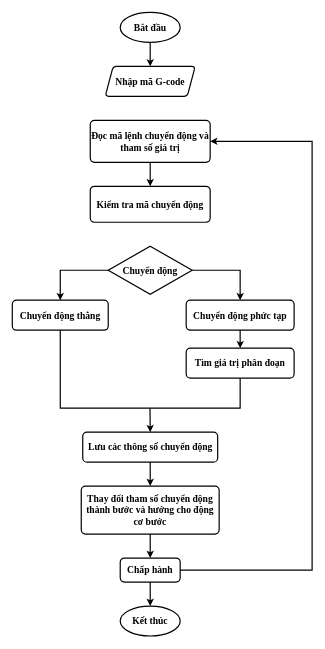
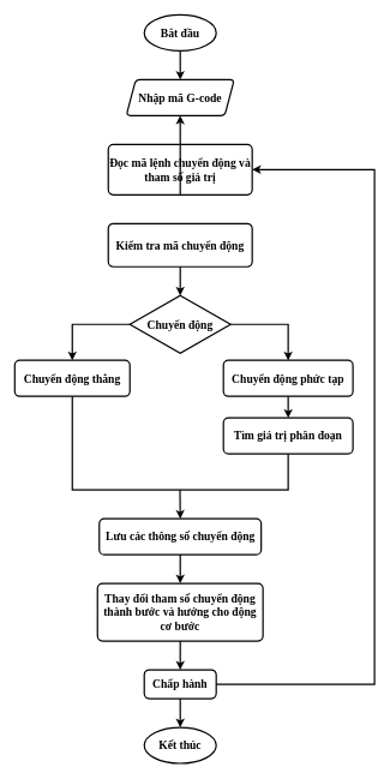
- <mxCell id="20" value="" style="endArrow=classic;html=1;rounded=0;fontFamily=Times New Roman;fontSize=16;exitX=0.5;exitY=1;exitDx=0;exitDy=0;entryX=0.5;entryY=0;entryDx=0;entryDy=0;strokeWidth=2;" parent="1" source="4" target="5" edge="1"><mxGeometry width="50" height="50" relative="1" as="geometry"><mxPoint x="230" y="440" as="sourcePoint" /><mxPoint x="280" y="390" as="targetPoint" /></mxGeometry></mxCell>
+ <mxCell id="20" value="" style="endArrow=classic;html=1;rounded=0;fontFamily=Times New Roman;fontSize=16;exitX=0.5;exitY=1;exitDx=0;exitDy=0;strokeWidth=2;" parent="1" source="4" target="3" edge="1"><mxGeometry width="50" height="50" relative="1" as="geometry"><mxPoint x="230" y="440" as="sourcePoint" /><mxPoint x="280" y="390" as="targetPoint" /></mxGeometry></mxCell>
+ <mxCell id="21" value="" style="endArrow=classic;html=1;rounded=0;fontFamily=Times New Roman;fontSize=16;exitX=0.5;exitY=1;exitDx=0;exitDy=0;entryX=0.5;entryY=0;entryDx=0;entryDy=0;entryPerimeter=0;strokeWidth=2;" parent="1" source="5" target="6" edge="1"><mxGeometry width="50" height="50" relative="1" as="geometry"><mxPoint x="230" y="440" as="sourcePoint" /><mxPoint x="280" y="390" as="targetPoint" /></mxGeometry></mxCell>
